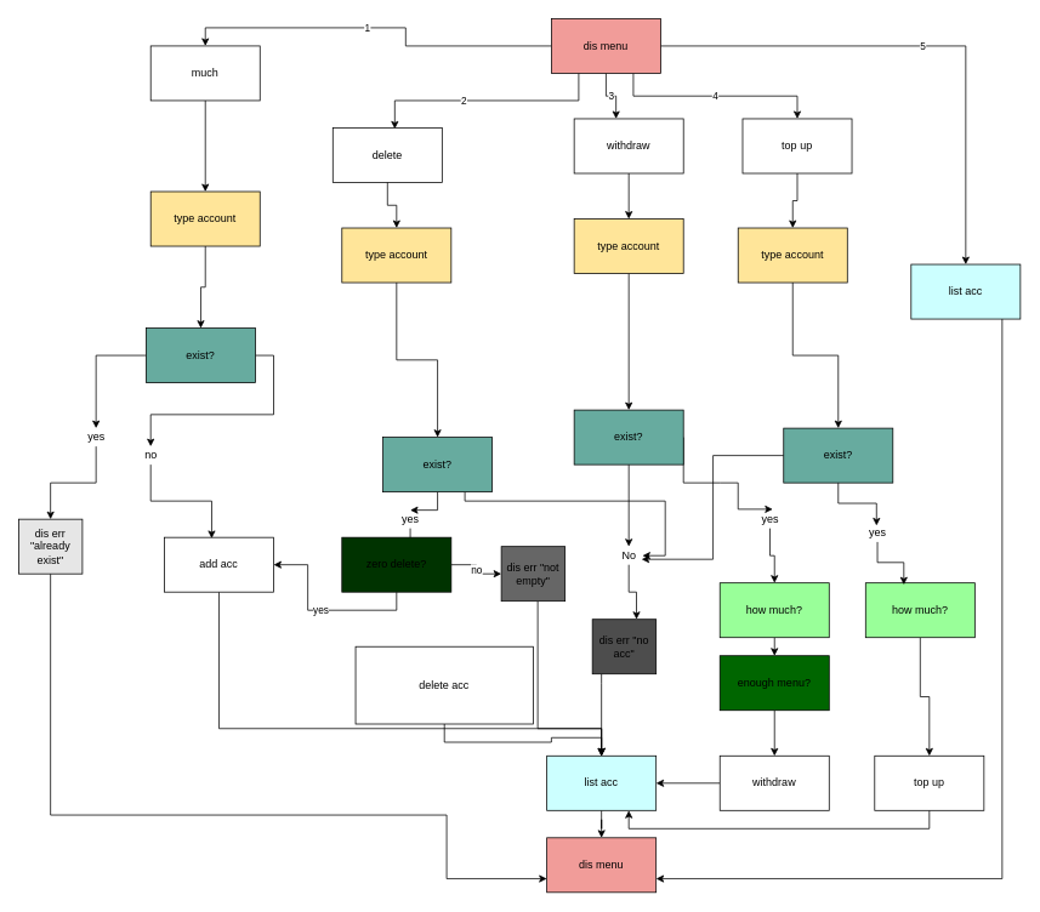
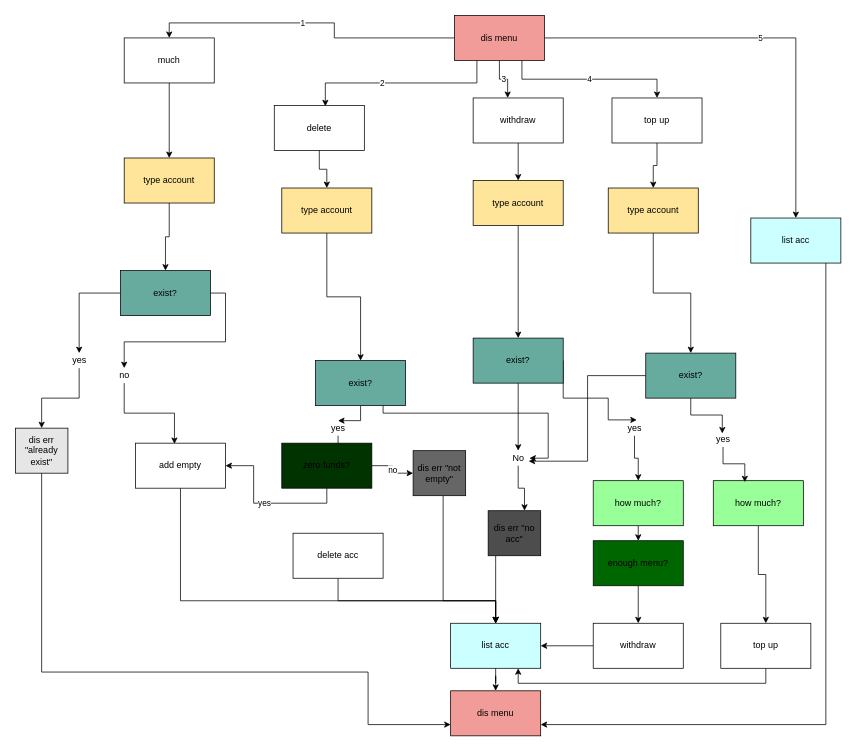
- <mxCell id="23" value="add acc" style="rounded=0;whiteSpace=wrap;html=1;" vertex="1" parent="1"><mxGeometry x="180" y="590" width="120" height="60" as="geometry" /></mxCell>
+ <mxCell id="23" value="add empty" style="rounded=0;whiteSpace=wrap;html=1;" vertex="1" parent="1"><mxGeometry x="180" y="590" width="120" height="60" as="geometry" /></mxCell>
- <mxCell id="75" value="zero delete?" style="rounded=0;whiteSpace=wrap;html=1;fillColor=#003300;" vertex="1" parent="1"><mxGeometry x="375" y="590" width="120" height="60" as="geometry" /></mxCell>
+ <mxCell id="75" value="zero funds?" style="rounded=0;whiteSpace=wrap;html=1;fillColor=#003300;" vertex="1" parent="1"><mxGeometry x="375" y="590" width="120" height="60" as="geometry" /></mxCell>
- <mxCell id="37" value="delete acc" style="rounded=0;whiteSpace=wrap;html=1;" vertex="1" parent="1"><mxGeometry x="390" y="710" width="195" height="85" as="geometry" /></mxCell>
+ <mxCell id="37" value="delete acc" style="rounded=0;whiteSpace=wrap;html=1;" vertex="1" parent="1"><mxGeometry x="390" y="710" width="120" height="60" as="geometry" /></mxCell>
